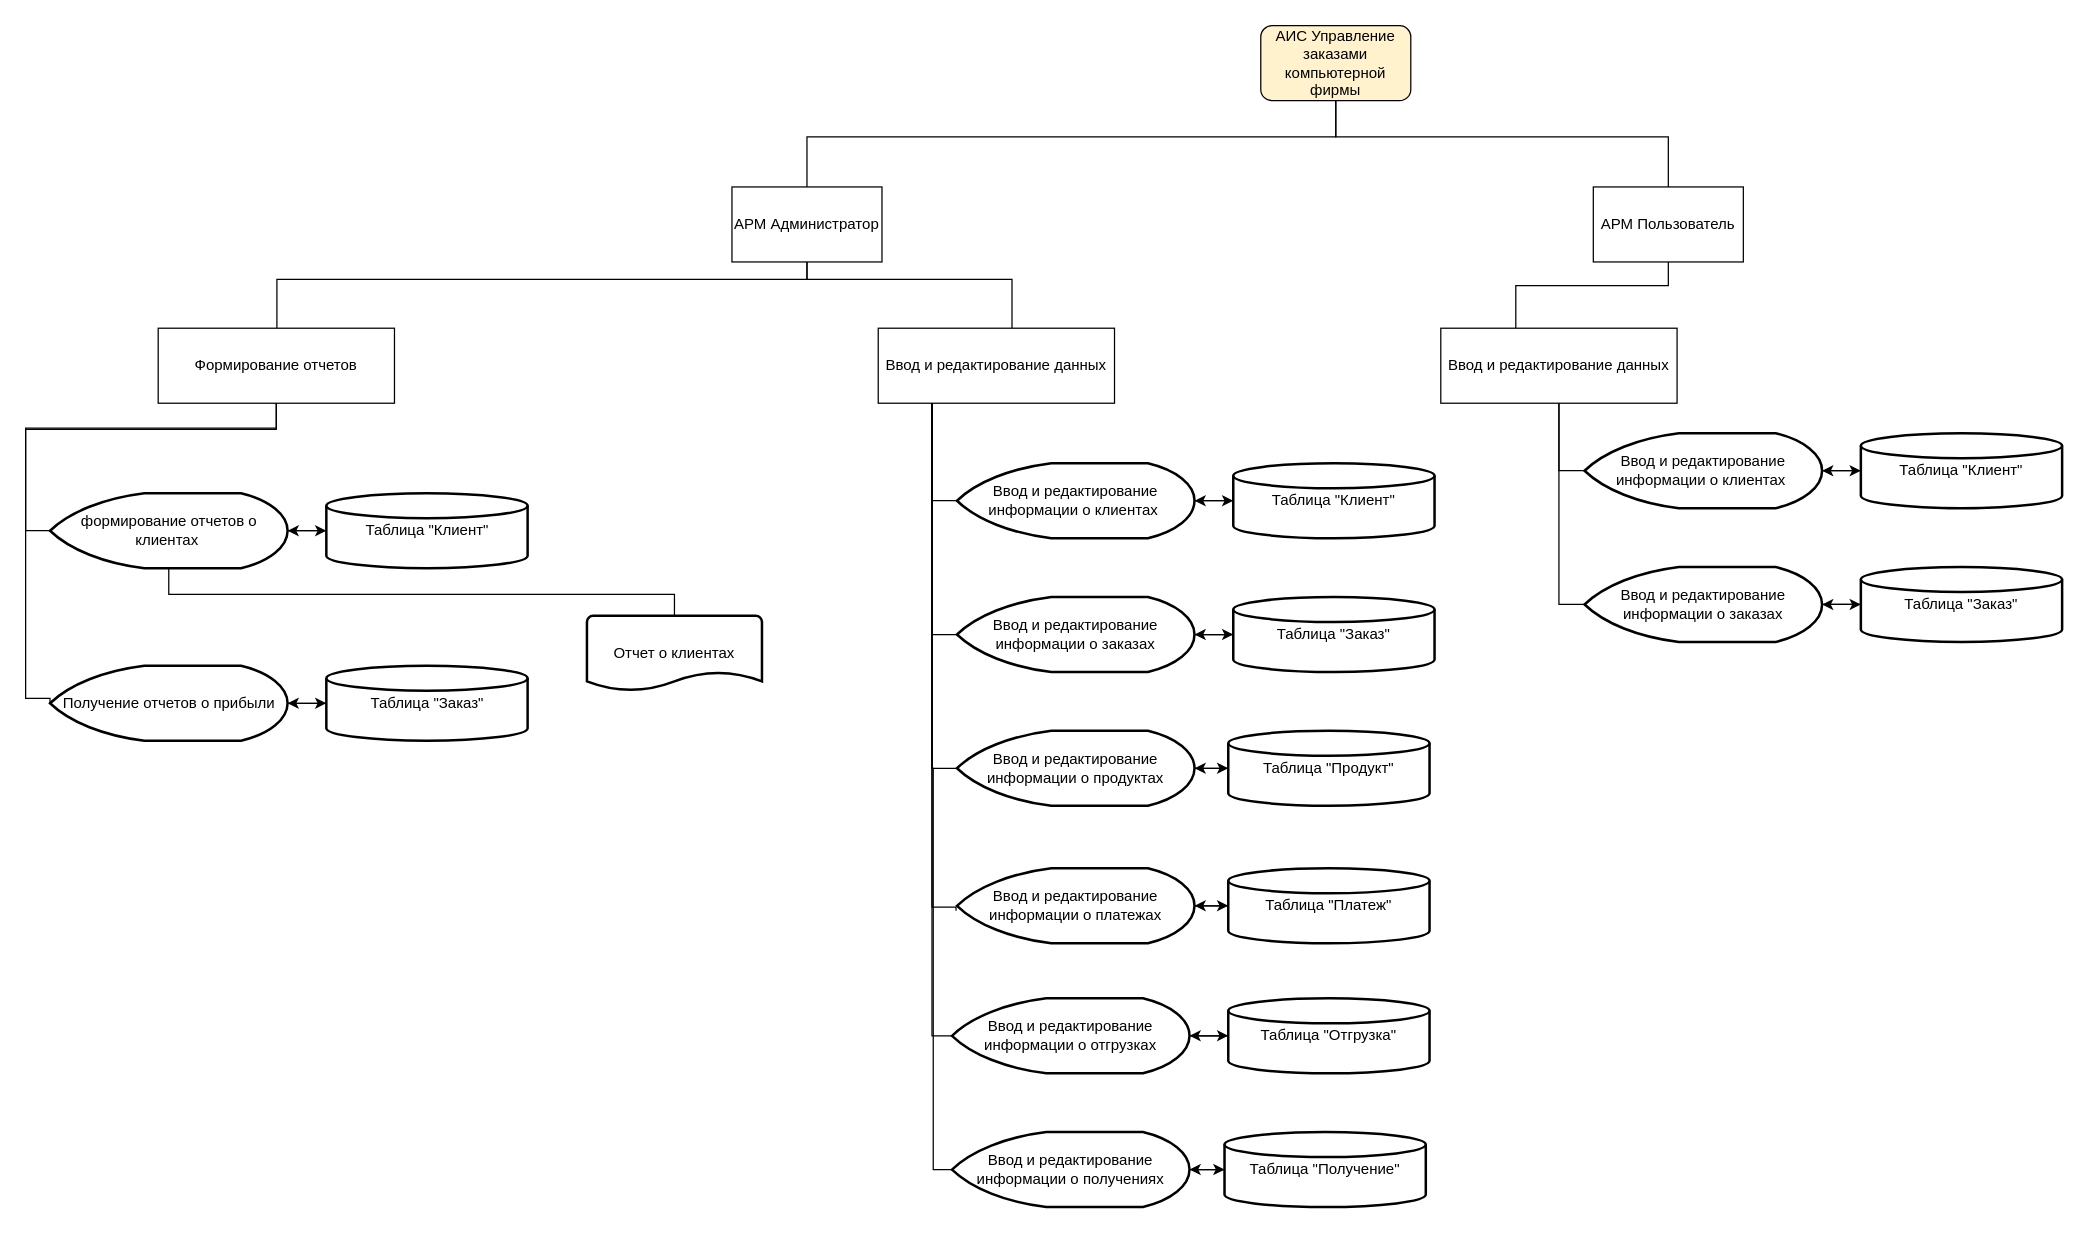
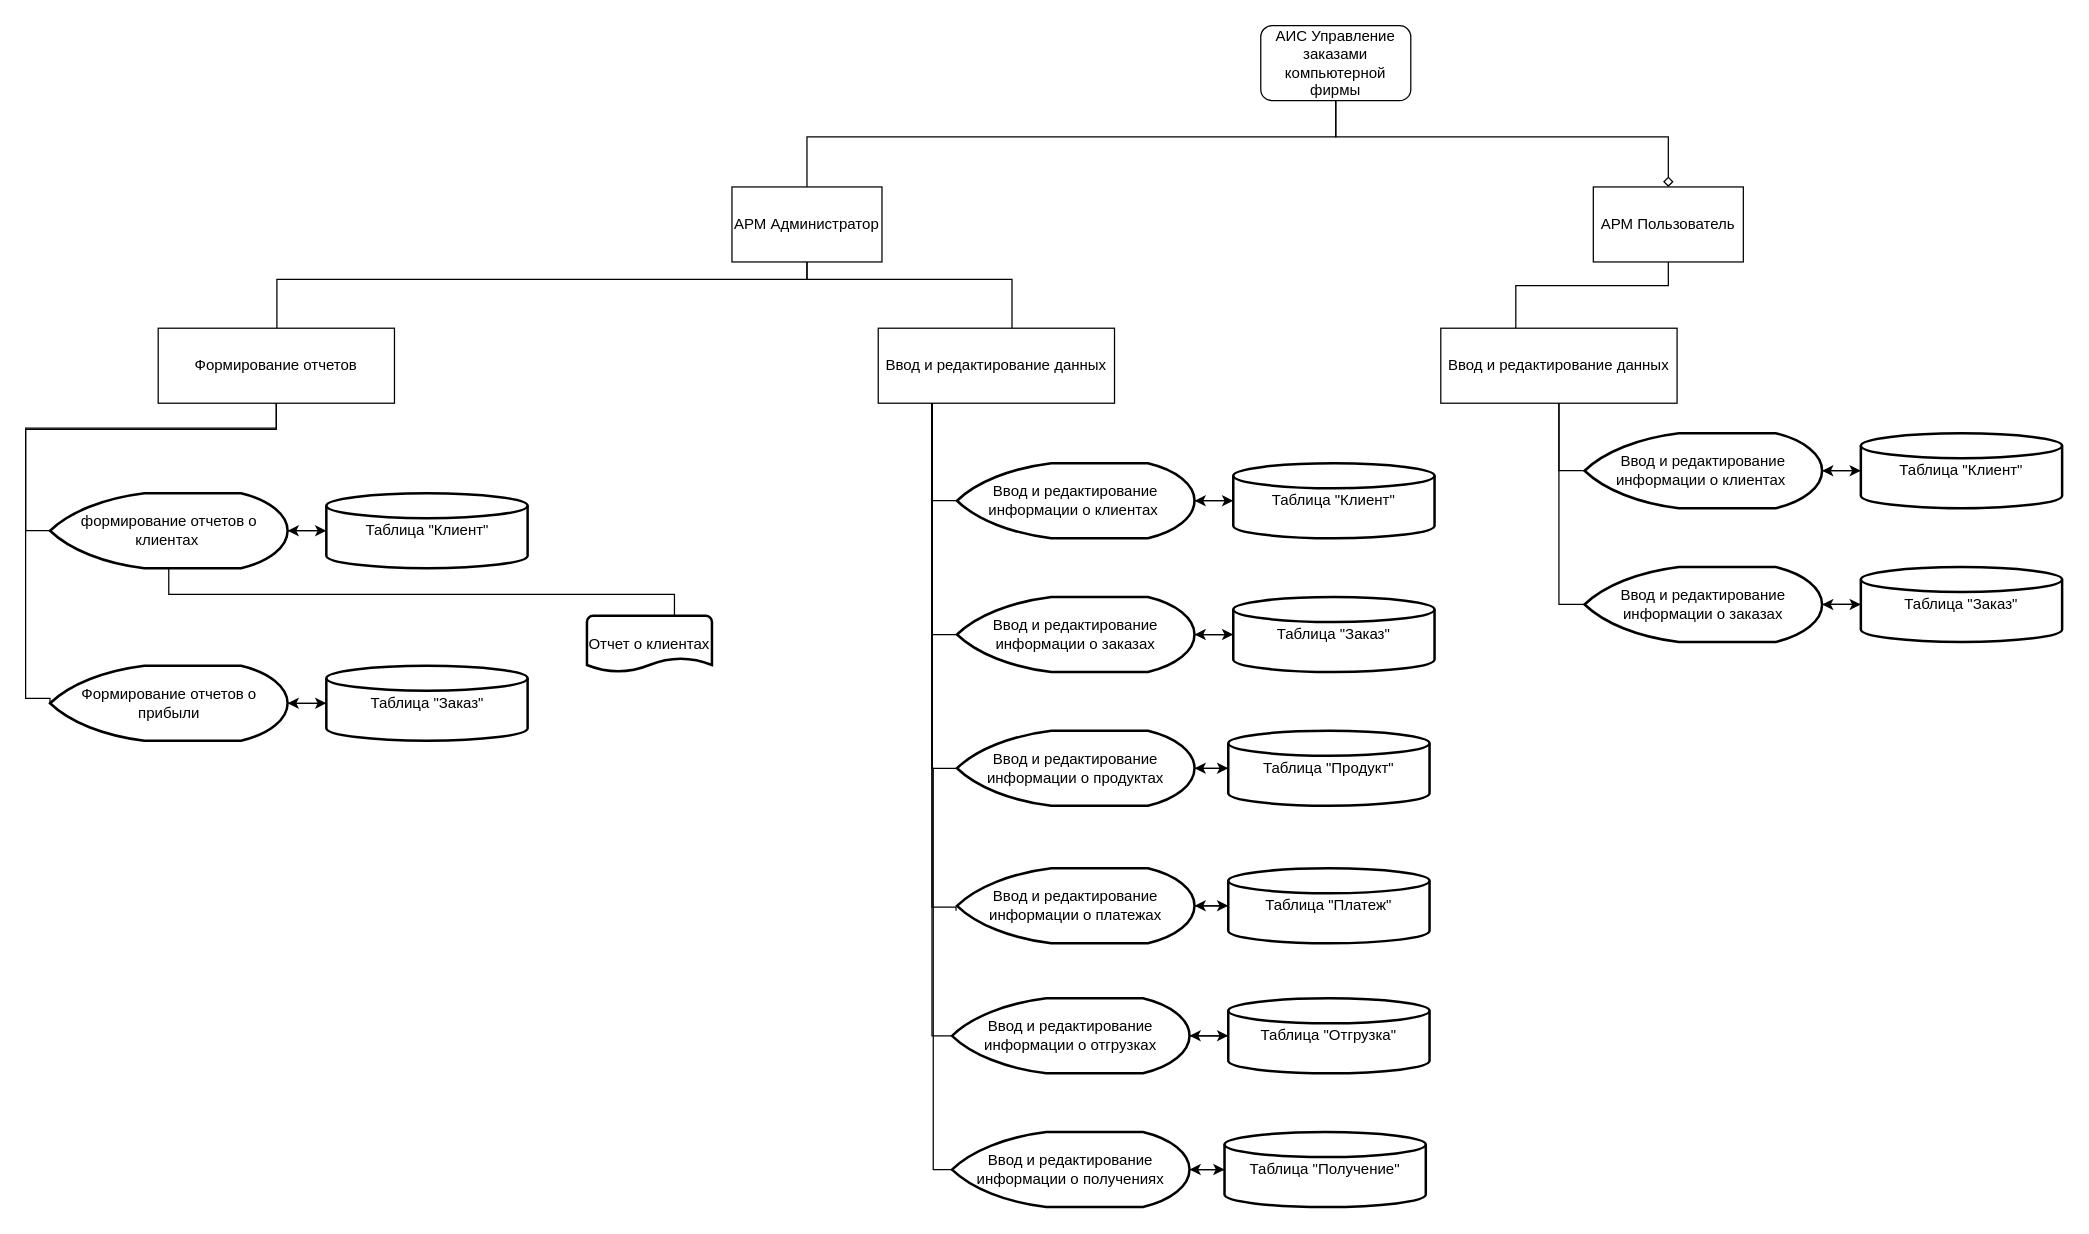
- <mxCell id="4" value="АИС Управление заказами компьютерной фирмы" style="rounded=1;whiteSpace=wrap;html=1;fillColor=#fff2cc;" vertex="1" parent="1"><mxGeometry x="1008" y="20" width="120" height="60" as="geometry" /></mxCell>
+ <mxCell id="4" value="АИС Управление заказами компьютерной фирмы" style="rounded=1;whiteSpace=wrap;html=1;" vertex="1" parent="1"><mxGeometry x="1008" y="20" width="120" height="60" as="geometry" /></mxCell>
- <mxCell id="3" style="edgeStyle=orthogonalEdgeStyle;rounded=0;orthogonalLoop=1;jettySize=auto;html=1;endArrow=none;endFill=0;" edge="1" parent="1" source="4" target="9"><mxGeometry relative="1" as="geometry"><Array as="points"><mxPoint x="1068" y="109" /><mxPoint x="1334" y="109" /></Array></mxGeometry></mxCell>
+ <mxCell id="3" style="edgeStyle=orthogonalEdgeStyle;rounded=0;orthogonalLoop=1;jettySize=auto;html=1;endArrow=diamond;endFill=0;" edge="1" parent="1" source="4" target="9"><mxGeometry relative="1" as="geometry"><Array as="points"><mxPoint x="1068" y="109" /><mxPoint x="1334" y="109" /></Array></mxGeometry></mxCell>
- <mxCell id="64" value="Отчет о клиентах" style="strokeWidth=2;html=1;shape=mxgraph.flowchart.document2;whiteSpace=wrap;size=0.25;" vertex="1" parent="1"><mxGeometry x="469" y="492" width="140" height="60" as="geometry" /></mxCell>
+ <mxCell id="64" value="Отчет о клиентах" style="strokeWidth=2;html=1;shape=mxgraph.flowchart.document2;whiteSpace=wrap;size=0.25;" vertex="1" parent="1"><mxGeometry x="469" y="492" width="100" height="45" as="geometry" /></mxCell>
- <mxCell id="55" value="Получение отчетов о прибыли" style="strokeWidth=2;html=1;shape=mxgraph.flowchart.display;whiteSpace=wrap;" vertex="1" parent="1"><mxGeometry x="39.54" y="532" width="190" height="60" as="geometry" /></mxCell>
+ <mxCell id="55" value="Формирование отчетов о прибыли" style="strokeWidth=2;html=1;shape=mxgraph.flowchart.display;whiteSpace=wrap;" vertex="1" parent="1"><mxGeometry x="39.54" y="532" width="190" height="60" as="geometry" /></mxCell>
